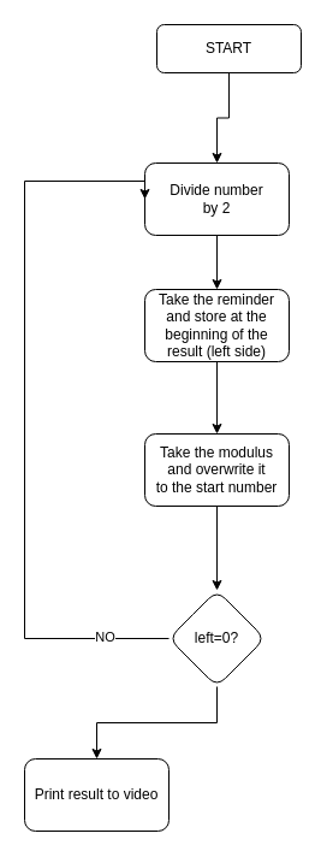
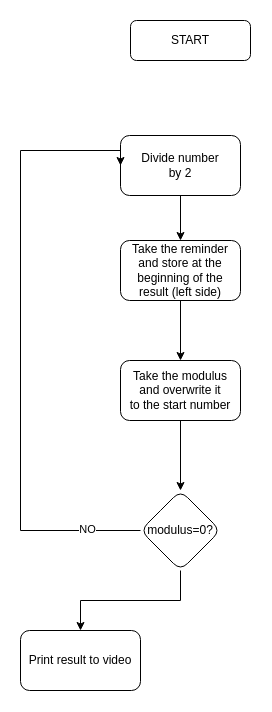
- <mxCell id="2" value="" style="edgeStyle=orthogonalEdgeStyle;rounded=0;orthogonalLoop=1;jettySize=auto;html=1;" edge="1" parent="1" source="3" target="5"><mxGeometry relative="1" as="geometry" /></mxCell>
- <mxCell id="13" value="left=0?" style="rhombus;whiteSpace=wrap;html=1;rounded=1;glass=0;strokeWidth=1;shadow=0;" vertex="1" parent="1"><mxGeometry x="140" y="490" width="80" height="80" as="geometry" /></mxCell>
+ <mxCell id="13" value="modulus=0?" style="rhombus;whiteSpace=wrap;html=1;rounded=1;glass=0;strokeWidth=1;shadow=0;" vertex="1" parent="1"><mxGeometry x="140" y="490" width="80" height="80" as="geometry" /></mxCell>
